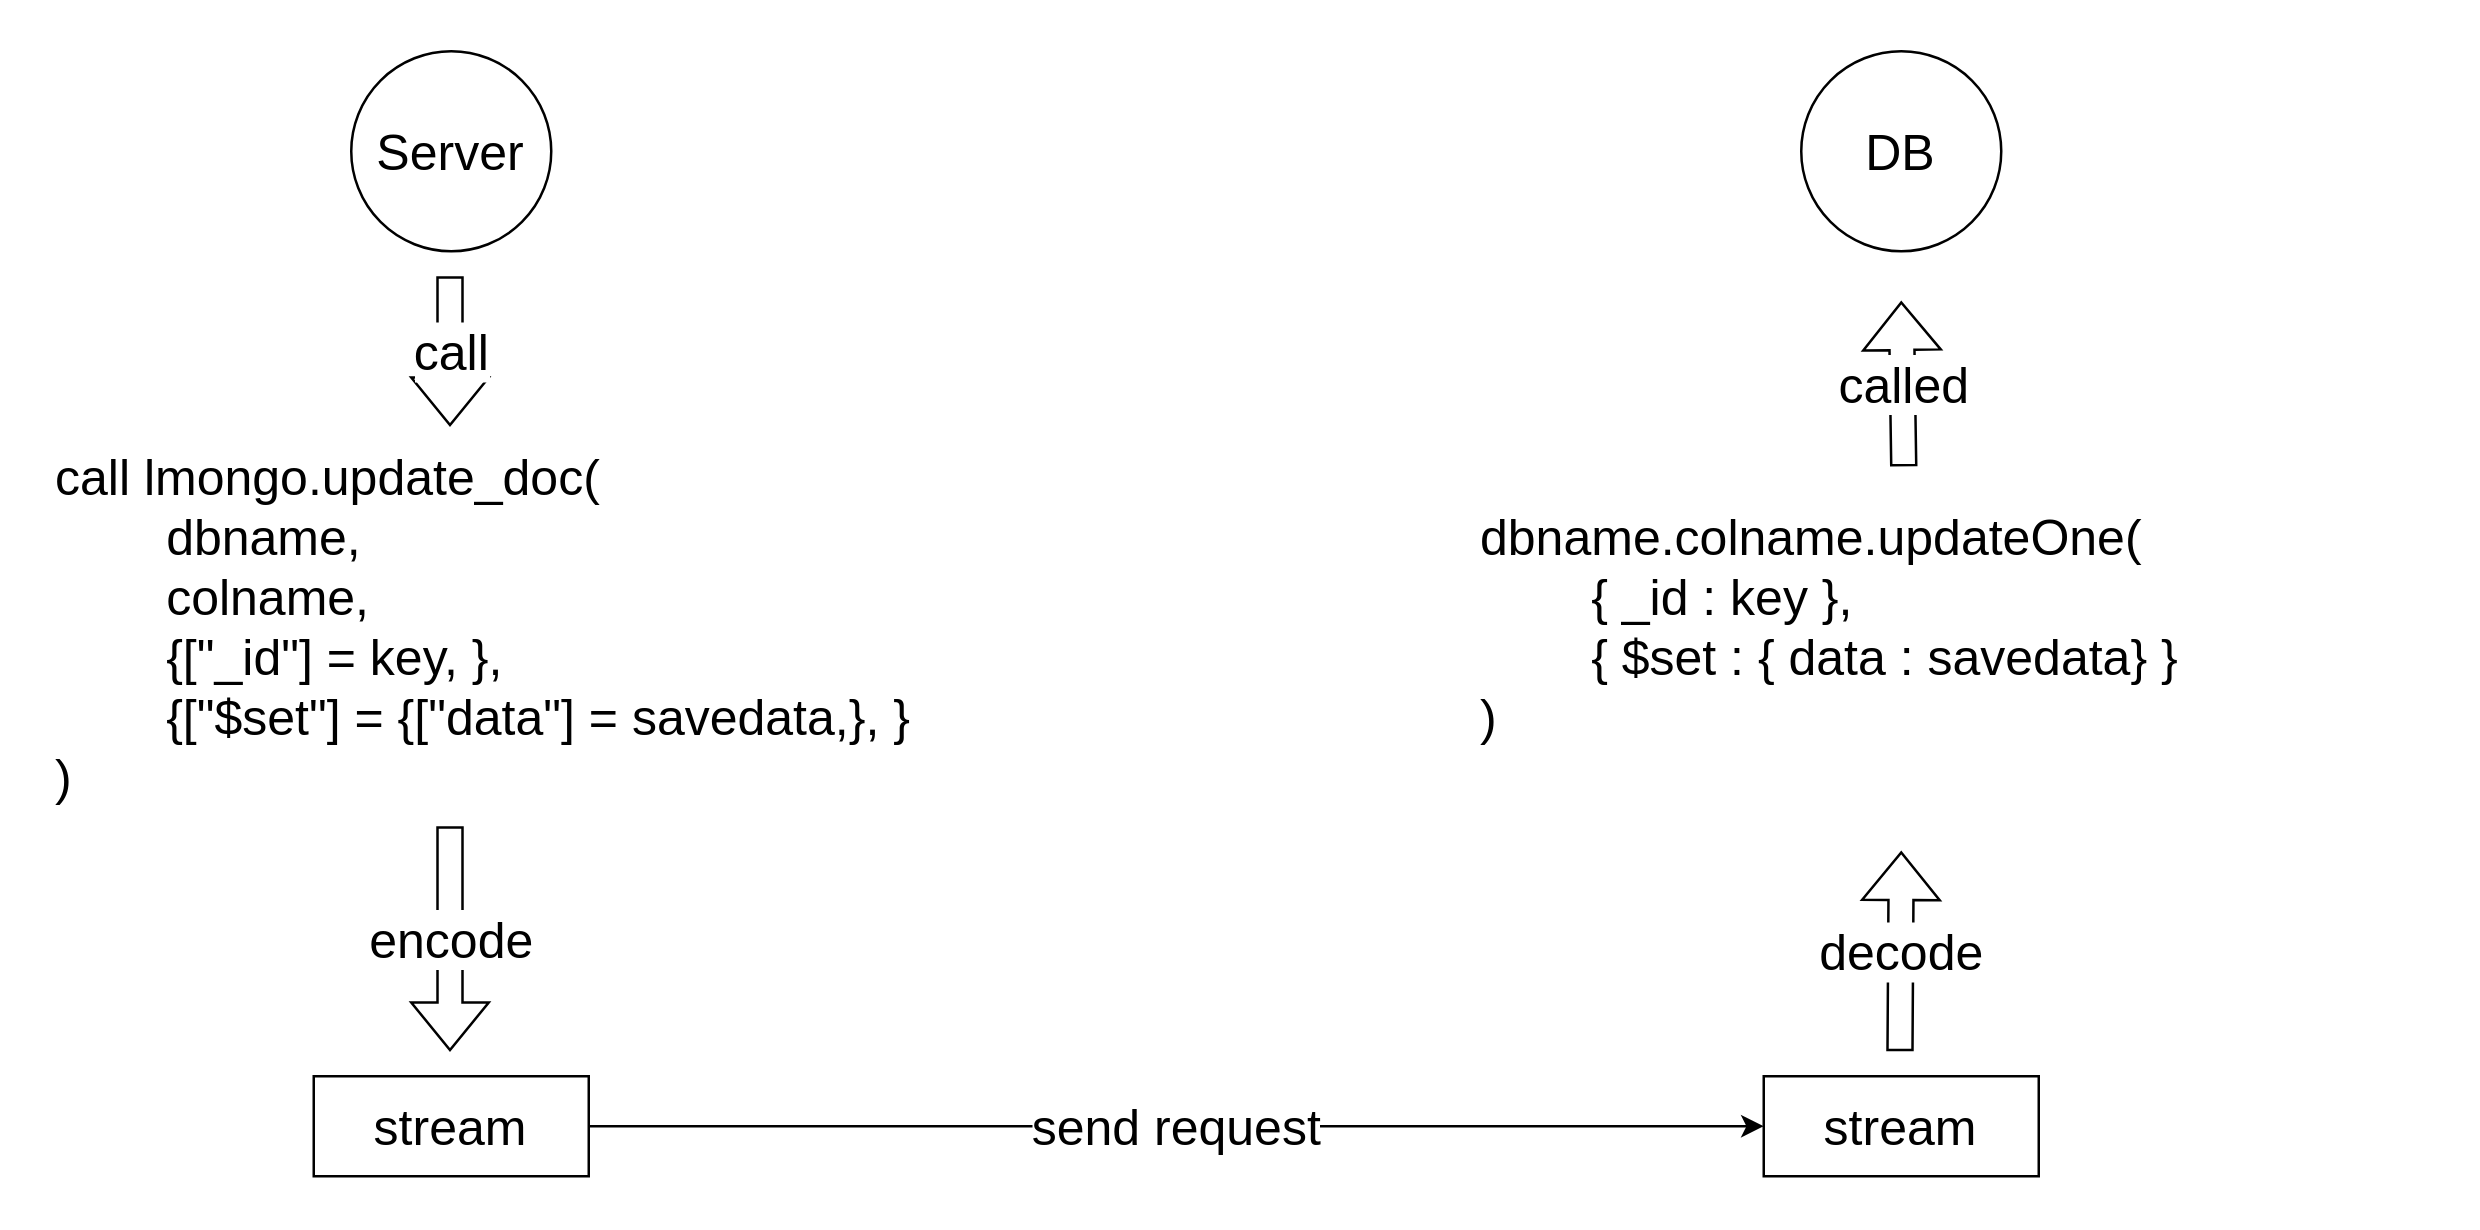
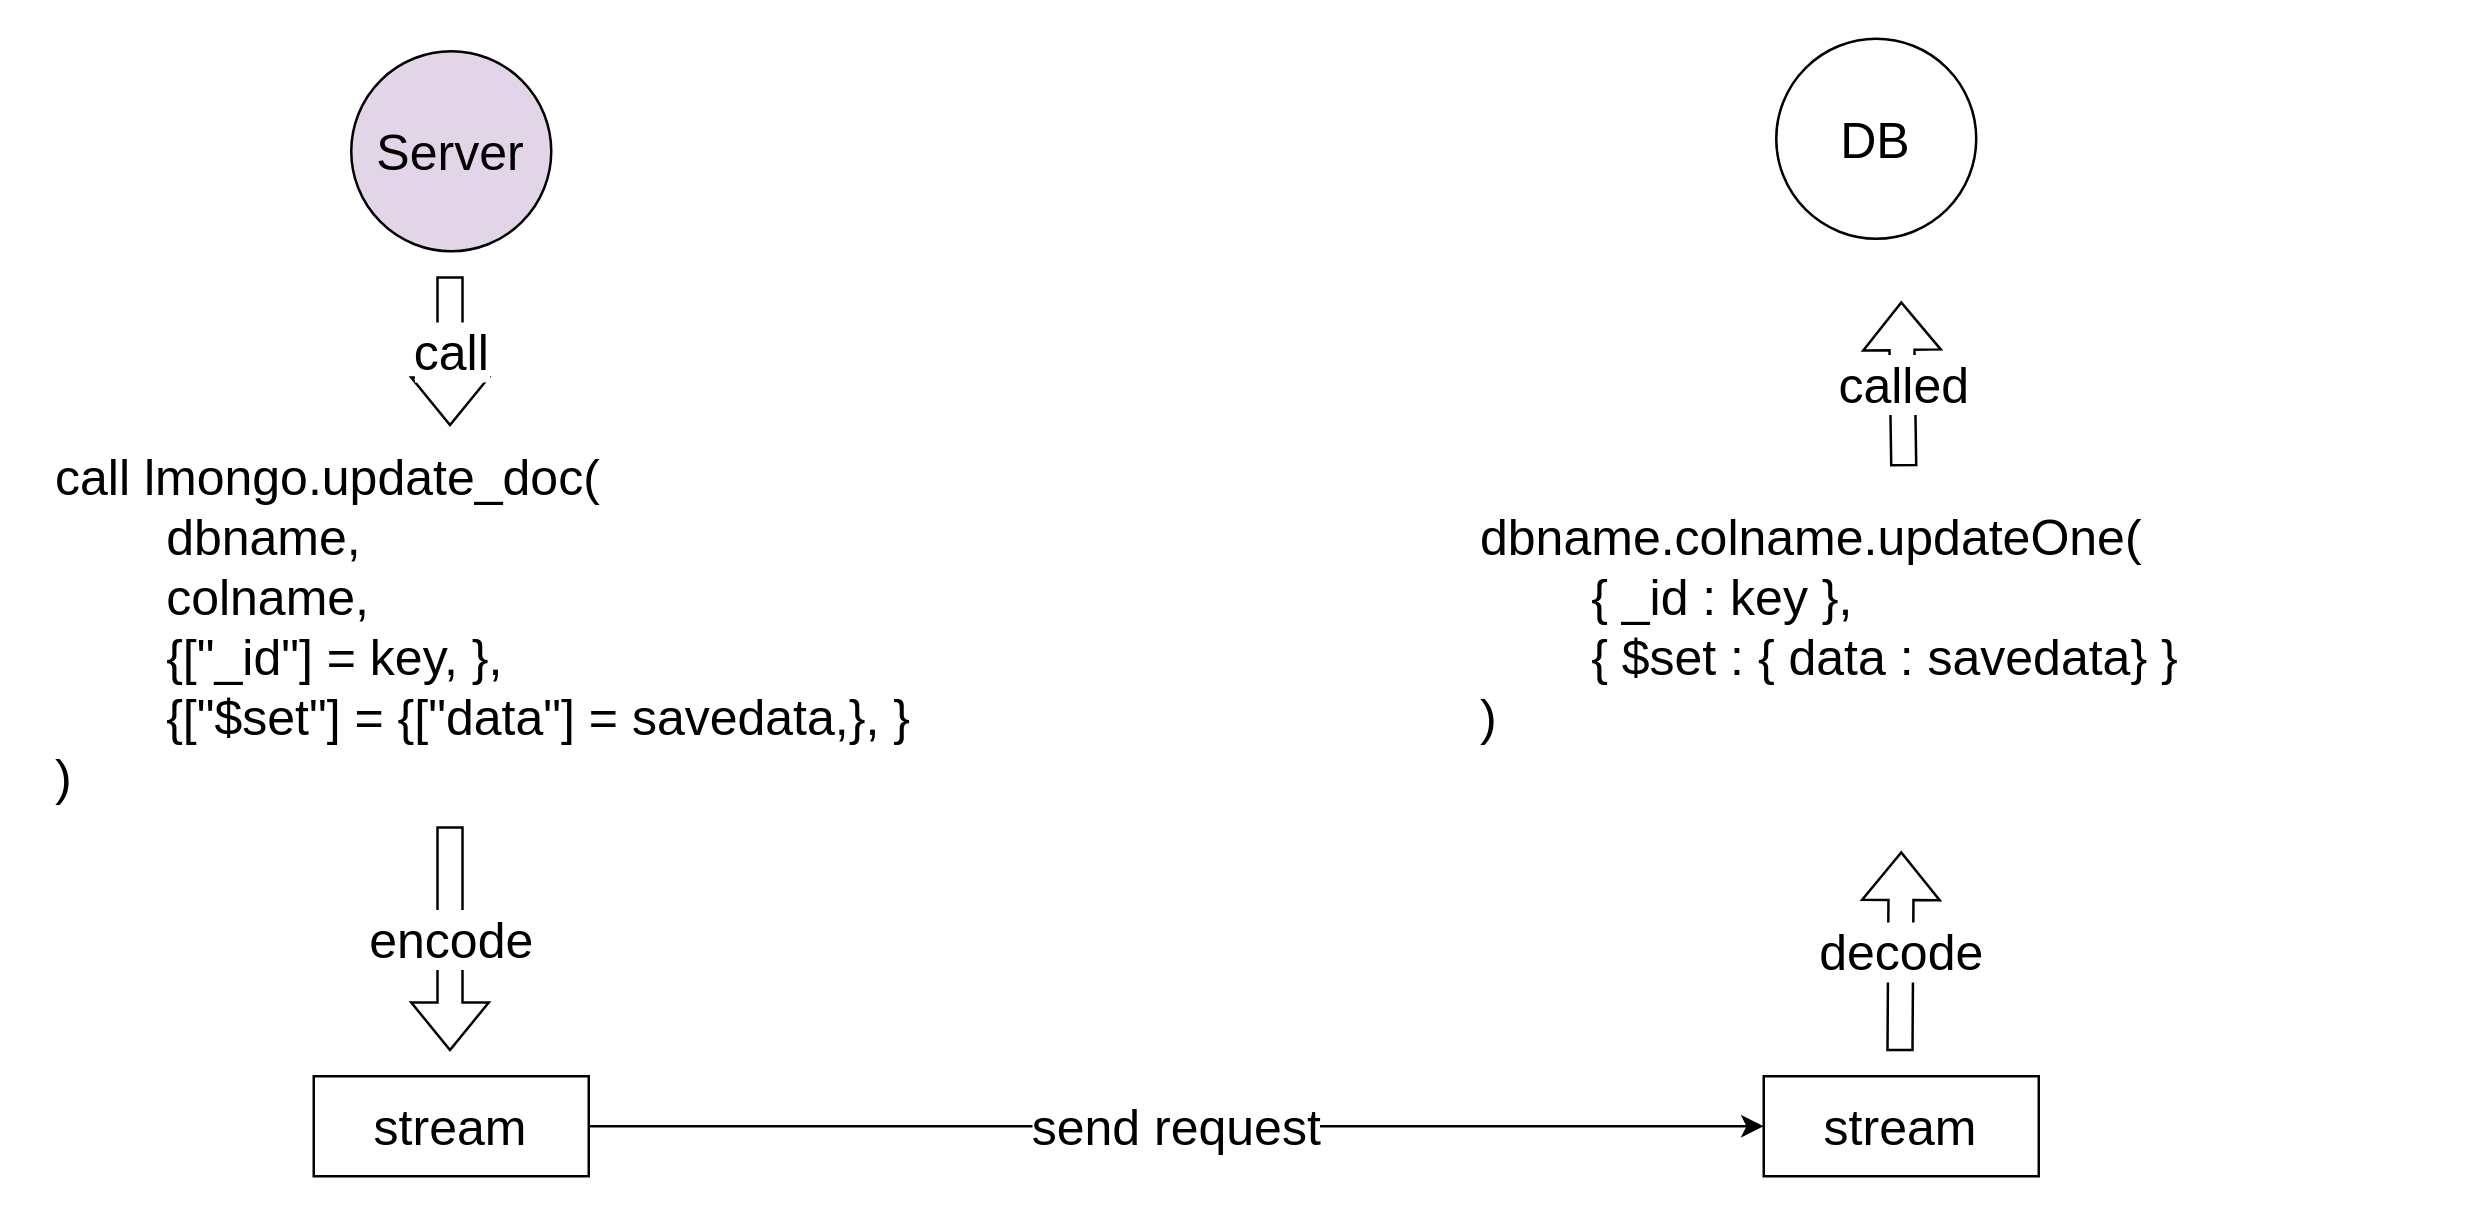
- <mxCell id="2" value="Server" style="ellipse;whiteSpace=wrap;html=1;aspect=fixed;fontSize=20;" vertex="1" parent="1"><mxGeometry x="140" y="20" width="80" height="80" as="geometry" /></mxCell>
+ <mxCell id="2" value="Server" style="ellipse;whiteSpace=wrap;html=1;aspect=fixed;fontSize=20;fillColor=#e1d5e7;" vertex="1" parent="1"><mxGeometry x="140" y="20" width="80" height="80" as="geometry" /></mxCell>
- <mxCell id="3" value="DB" style="ellipse;whiteSpace=wrap;html=1;aspect=fixed;fontSize=20;" vertex="1" parent="1"><mxGeometry x="720" y="20" width="80" height="80" as="geometry" /></mxCell>
+ <mxCell id="3" value="DB" style="ellipse;whiteSpace=wrap;html=1;aspect=fixed;fontSize=20;" vertex="1" parent="1"><mxGeometry x="710" y="15" width="80" height="80" as="geometry" /></mxCell>
